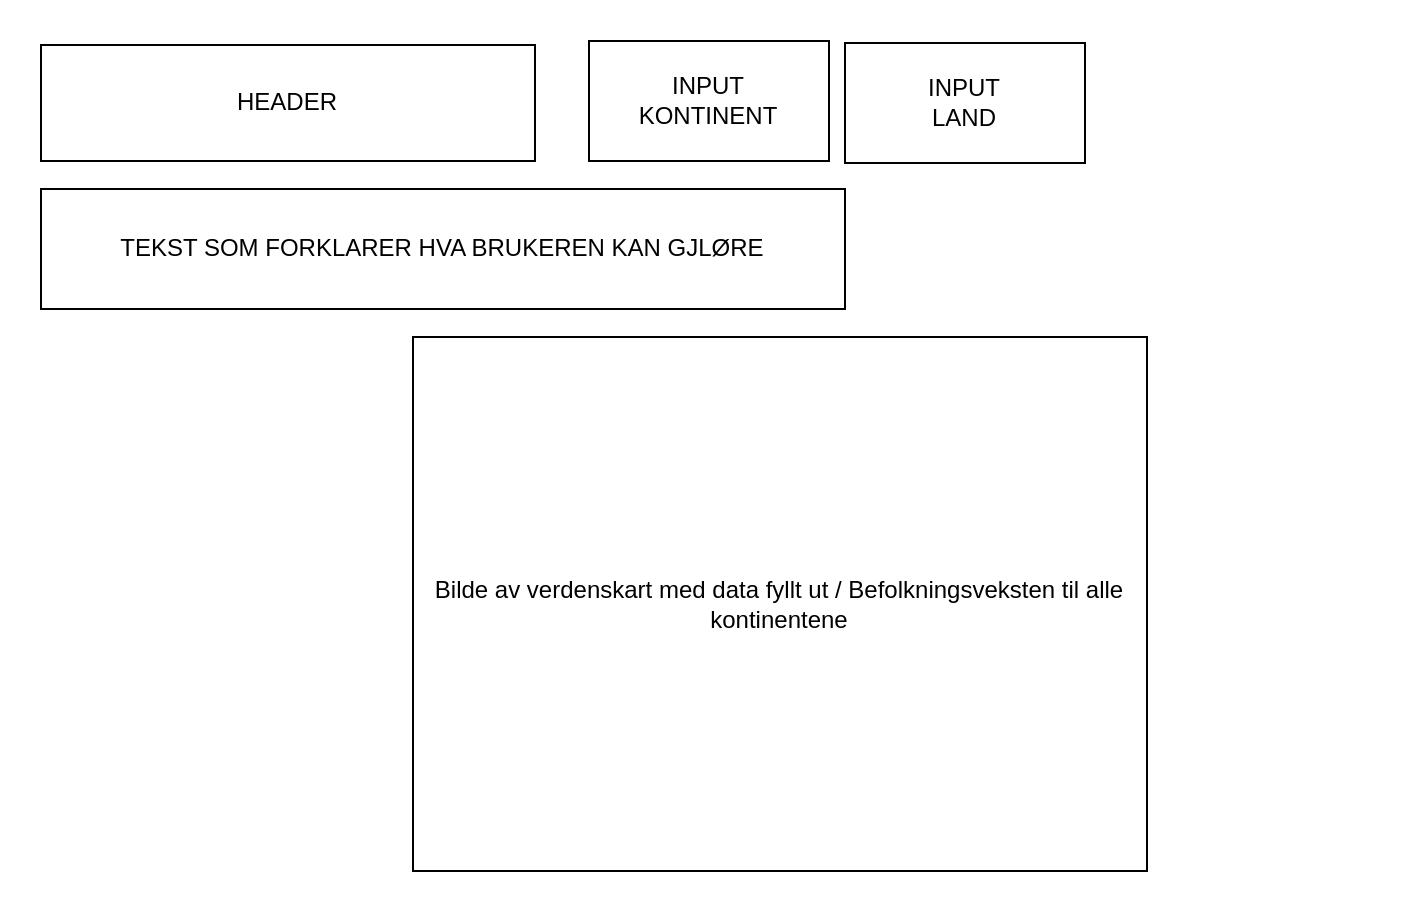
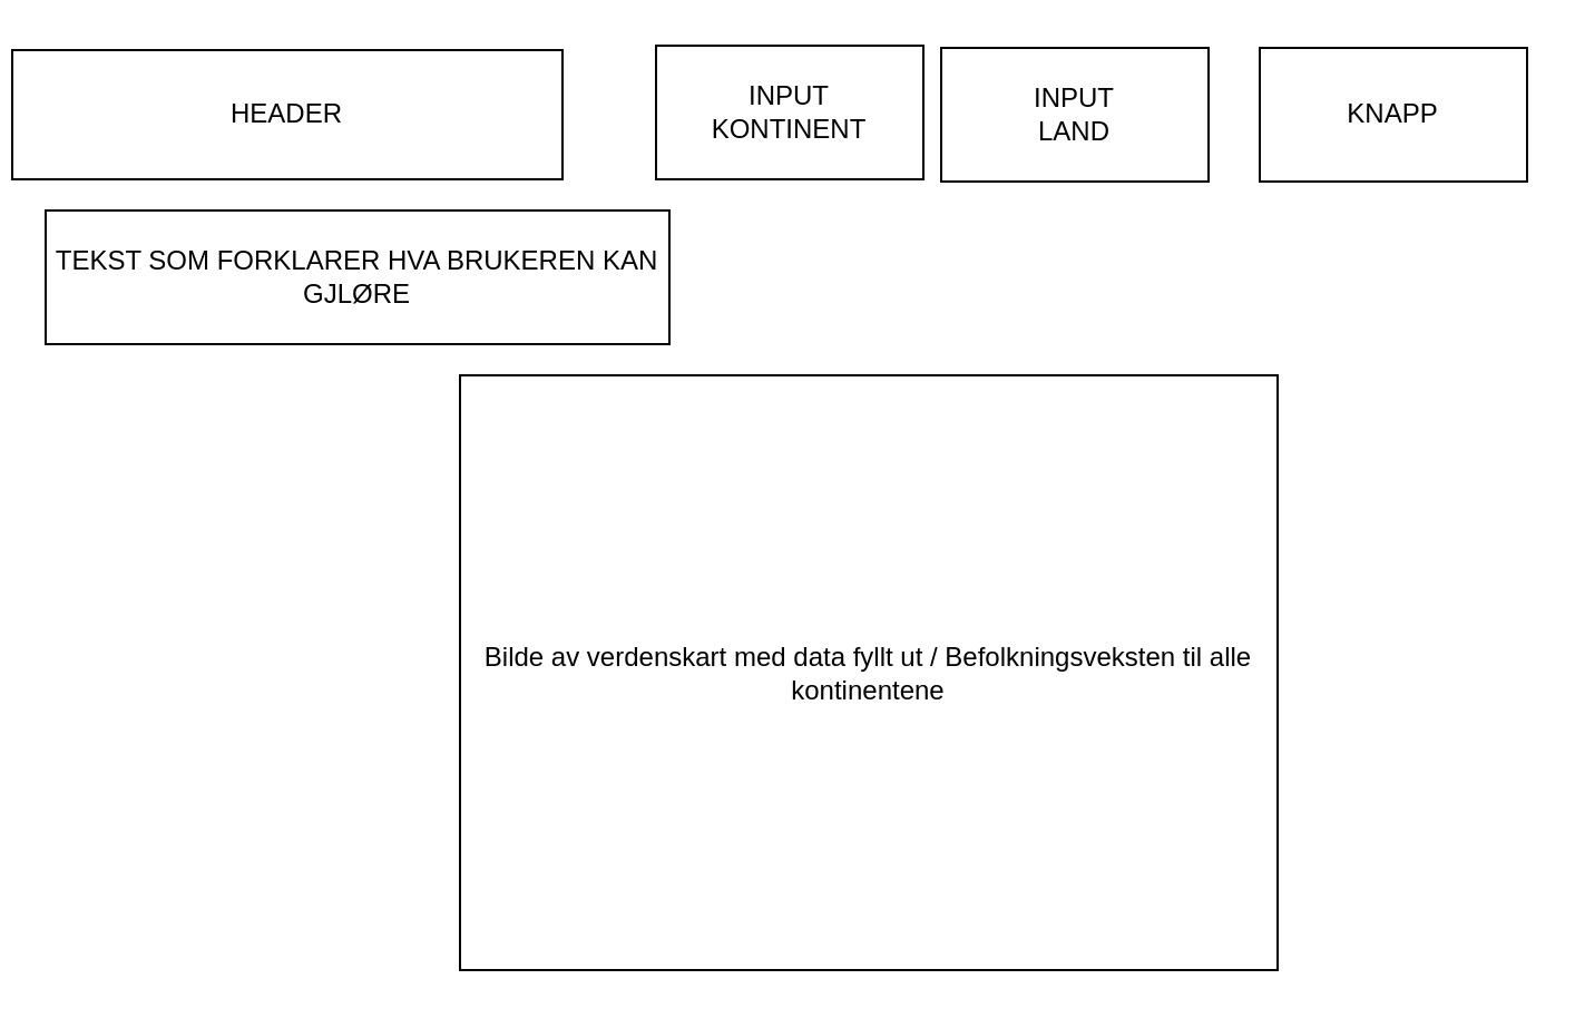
- <mxCell id="3" value="HEADER" style="rounded=0;whiteSpace=wrap;html=1;" parent="1" vertex="1"><mxGeometry x="20" y="22" width="247" height="58" as="geometry" /></mxCell>
+ <mxCell id="3" value="HEADER" style="rounded=0;whiteSpace=wrap;html=1;" parent="1" vertex="1"><mxGeometry x="5" y="22" width="247" height="58" as="geometry" /></mxCell>
+ <mxCell id="7" value="KNAPP" style="rounded=0;whiteSpace=wrap;html=1;" parent="1" vertex="1"><mxGeometry x="565" y="21" width="120" height="60" as="geometry" /></mxCell>
- <mxCell id="4" value="TEKST SOM FORKLARER HVA BRUKEREN KAN GJLØRE" style="rounded=0;whiteSpace=wrap;html=1;" parent="1" vertex="1"><mxGeometry x="20" y="94" width="402" height="60" as="geometry" /></mxCell>
+ <mxCell id="4" value="TEKST SOM FORKLARER HVA BRUKEREN KAN GJLØRE" style="rounded=0;whiteSpace=wrap;html=1;" parent="1" vertex="1"><mxGeometry x="20" y="94" width="280" height="60" as="geometry" /></mxCell>
